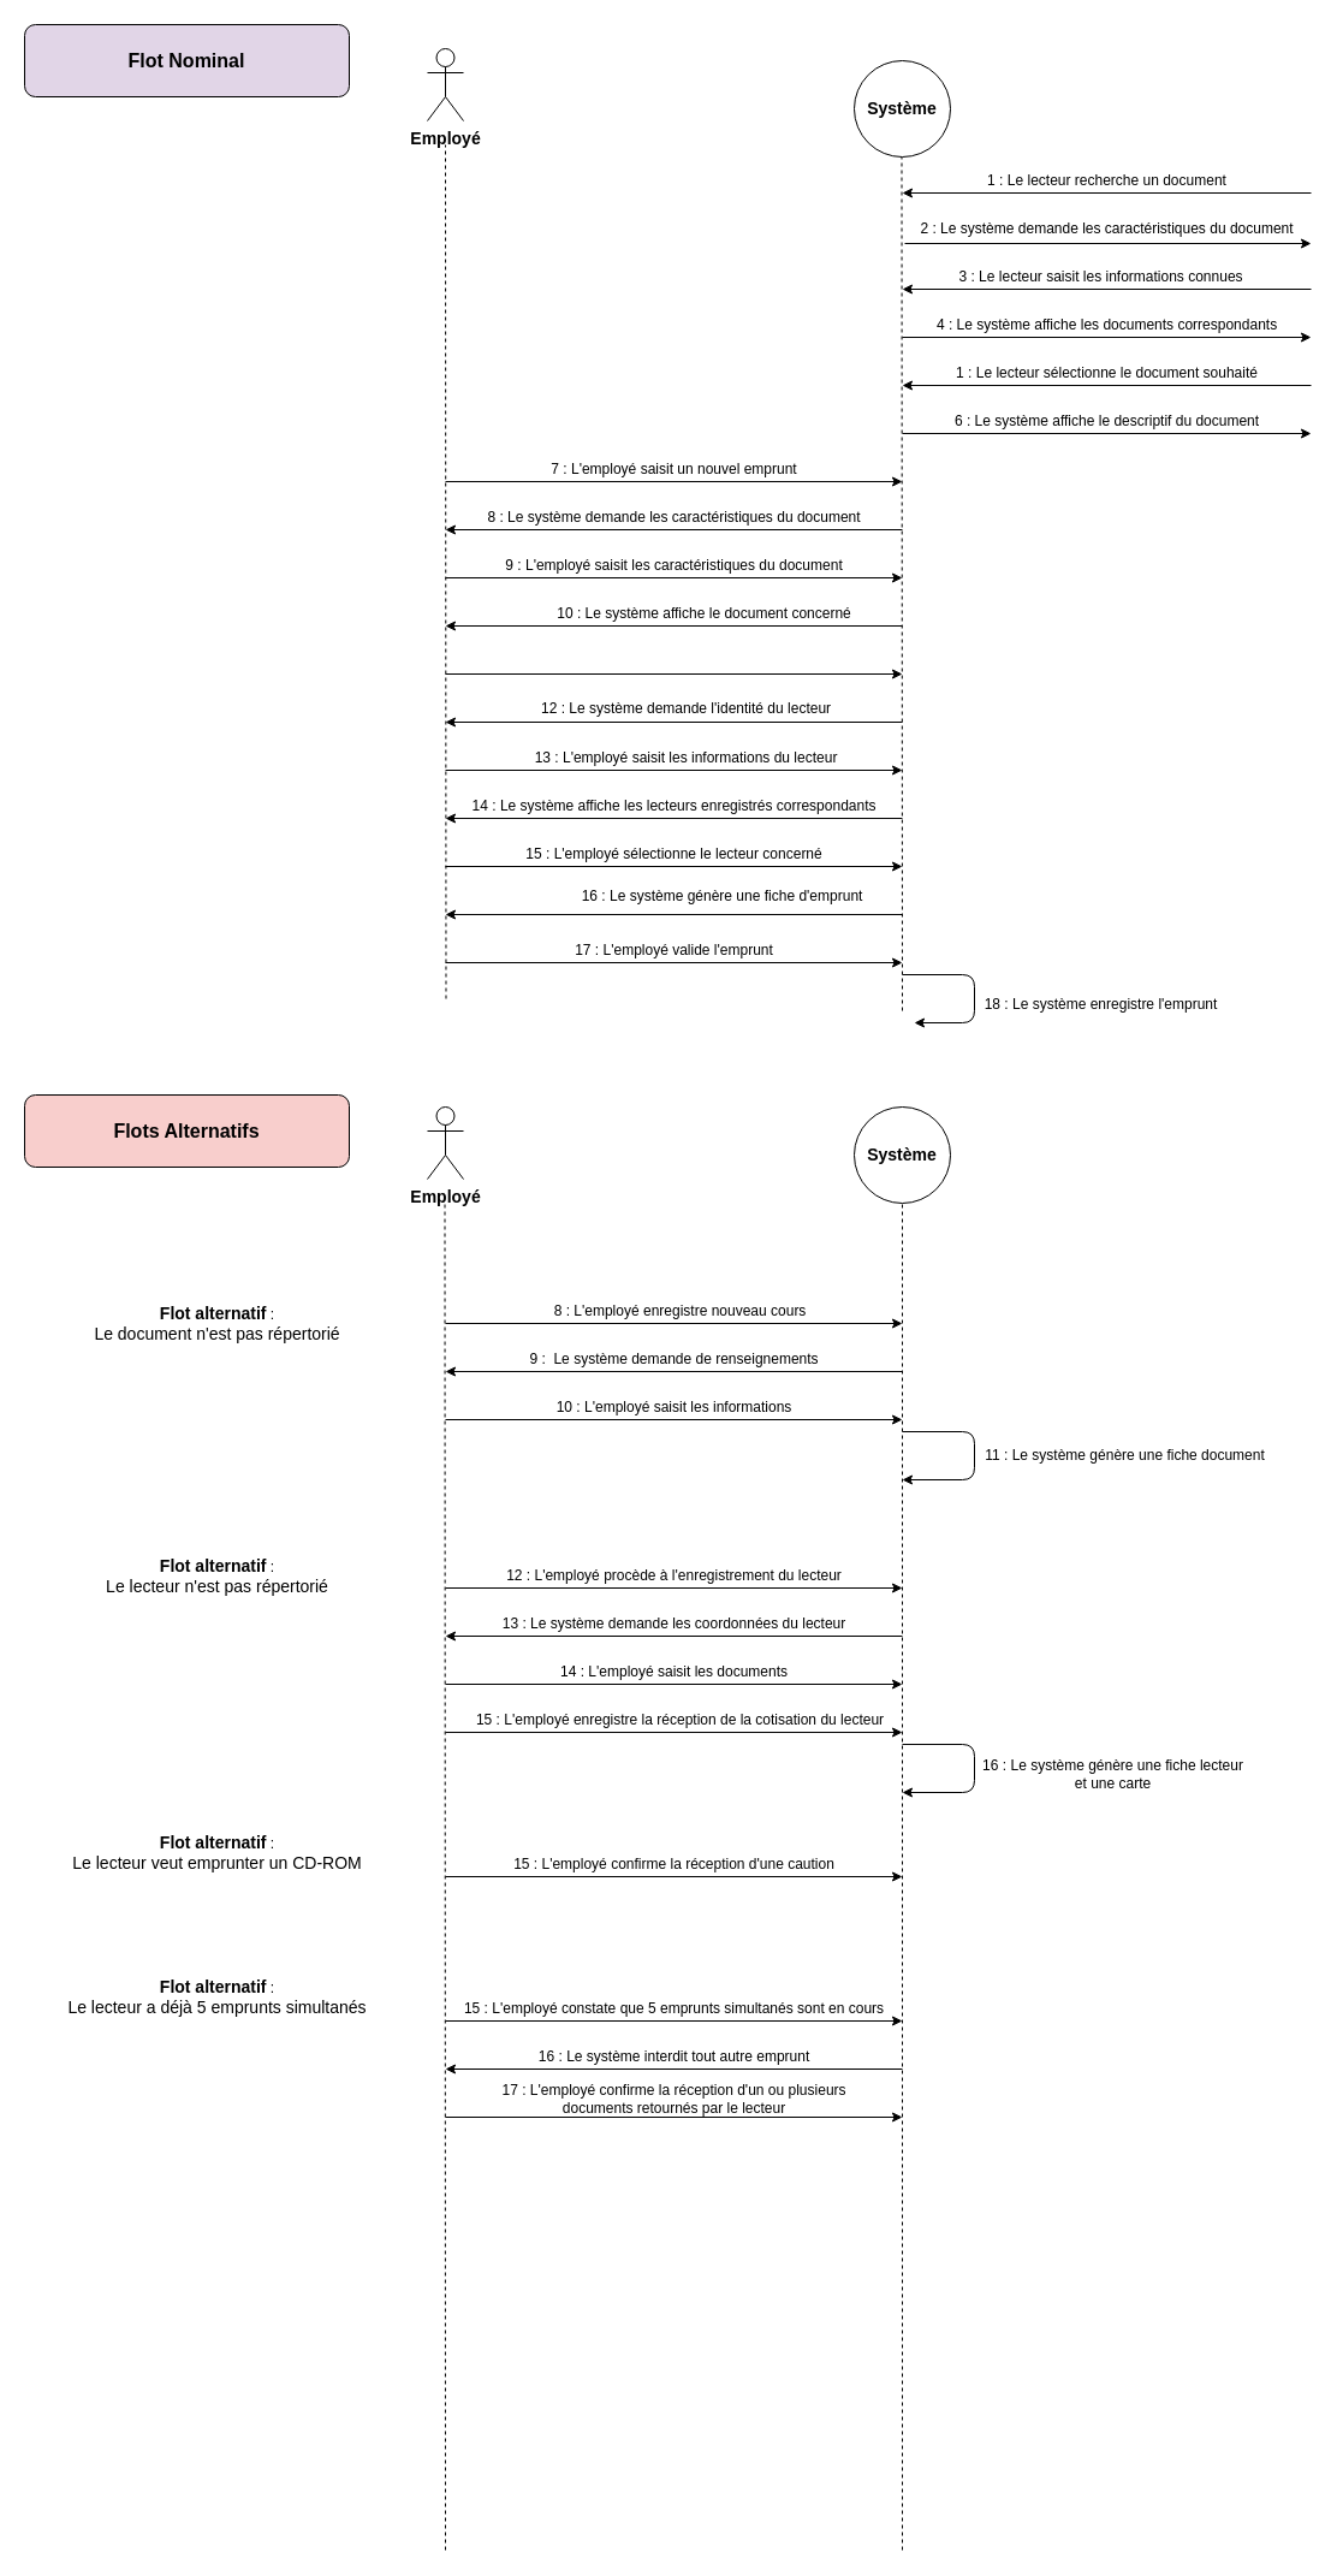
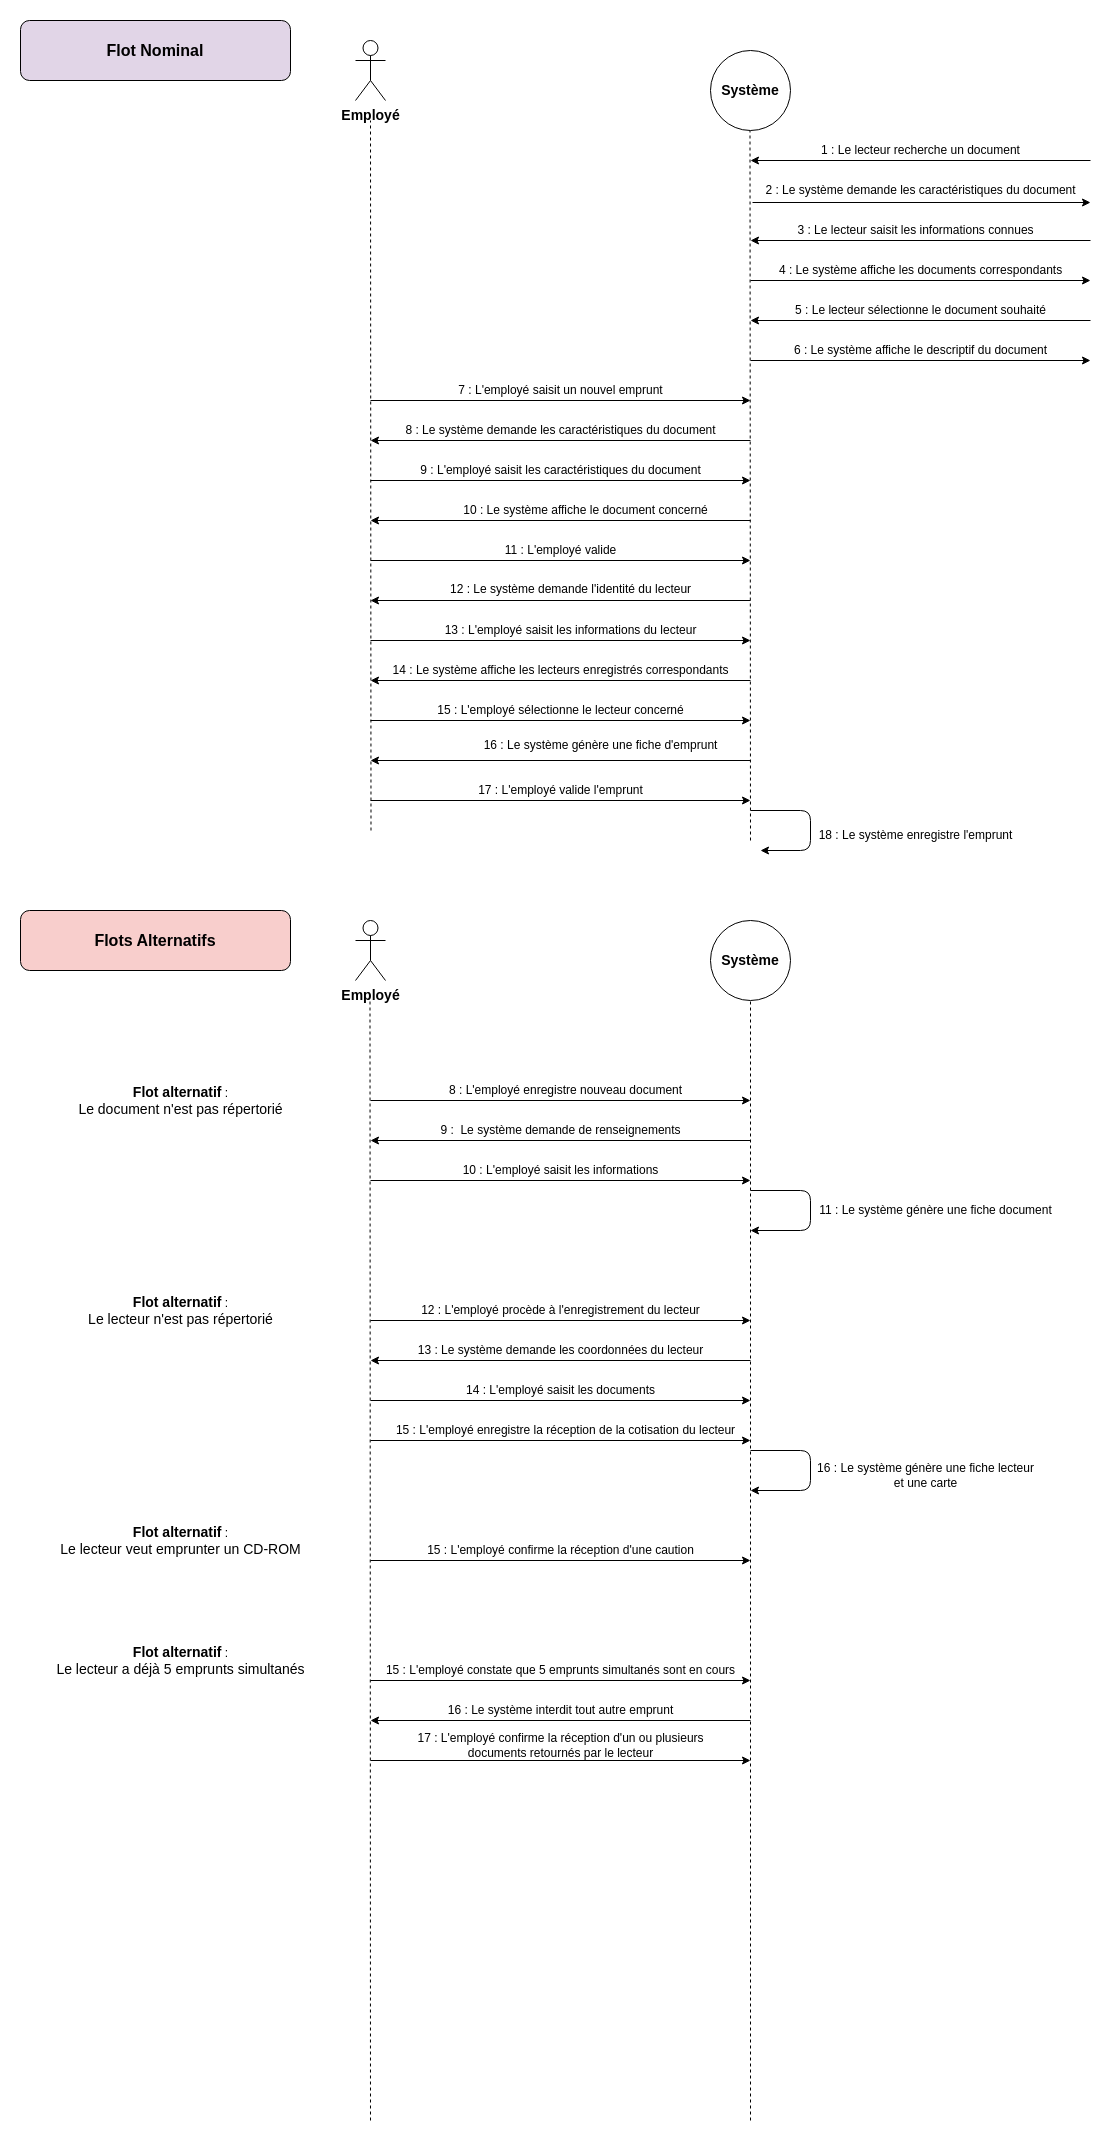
- <mxCell id="13" value="1 : Le lecteur sélectionne le document souhaité" style="text;html=1;align=center;verticalAlign=middle;resizable=0;points=[];autosize=1;" parent="1" vertex="1"><mxGeometry x="785" y="300" width="270" height="20" as="geometry" /></mxCell>
+ <mxCell id="13" value="5 : Le lecteur sélectionne le document souhaité" style="text;html=1;align=center;verticalAlign=middle;resizable=0;points=[];autosize=1;" parent="1" vertex="1"><mxGeometry x="785" y="300" width="270" height="20" as="geometry" /></mxCell>
+ <mxCell id="25" value="11 : L'employé valide" style="text;html=1;align=center;verticalAlign=middle;resizable=0;points=[];autosize=1;" parent="1" vertex="1"><mxGeometry x="495" y="540" width="130" height="20" as="geometry" /></mxCell>
- <mxCell id="54" value="8 : L'employé enregistre nouveau cours" style="text;html=1;align=center;verticalAlign=middle;resizable=0;points=[];autosize=1;" parent="1" vertex="1"><mxGeometry x="440" y="1080" width="250" height="20" as="geometry" /></mxCell>
+ <mxCell id="54" value="8 : L'employé enregistre nouveau document" style="text;html=1;align=center;verticalAlign=middle;resizable=0;points=[];autosize=1;" parent="1" vertex="1"><mxGeometry x="440" y="1080" width="250" height="20" as="geometry" /></mxCell>
